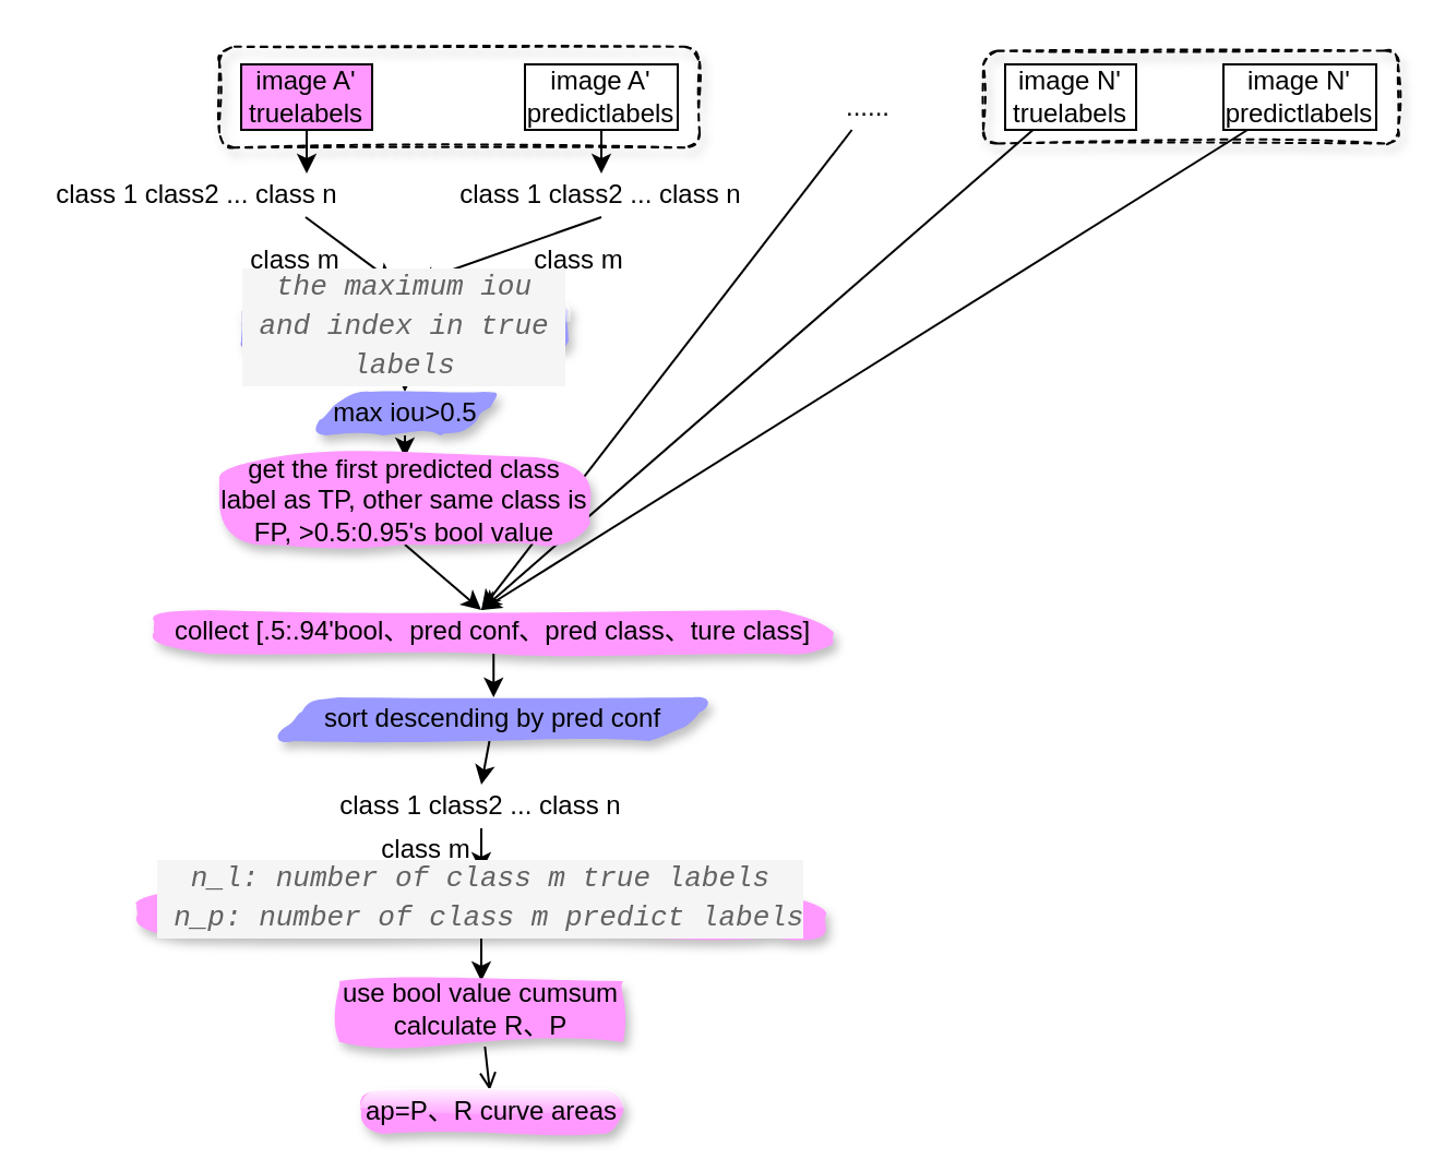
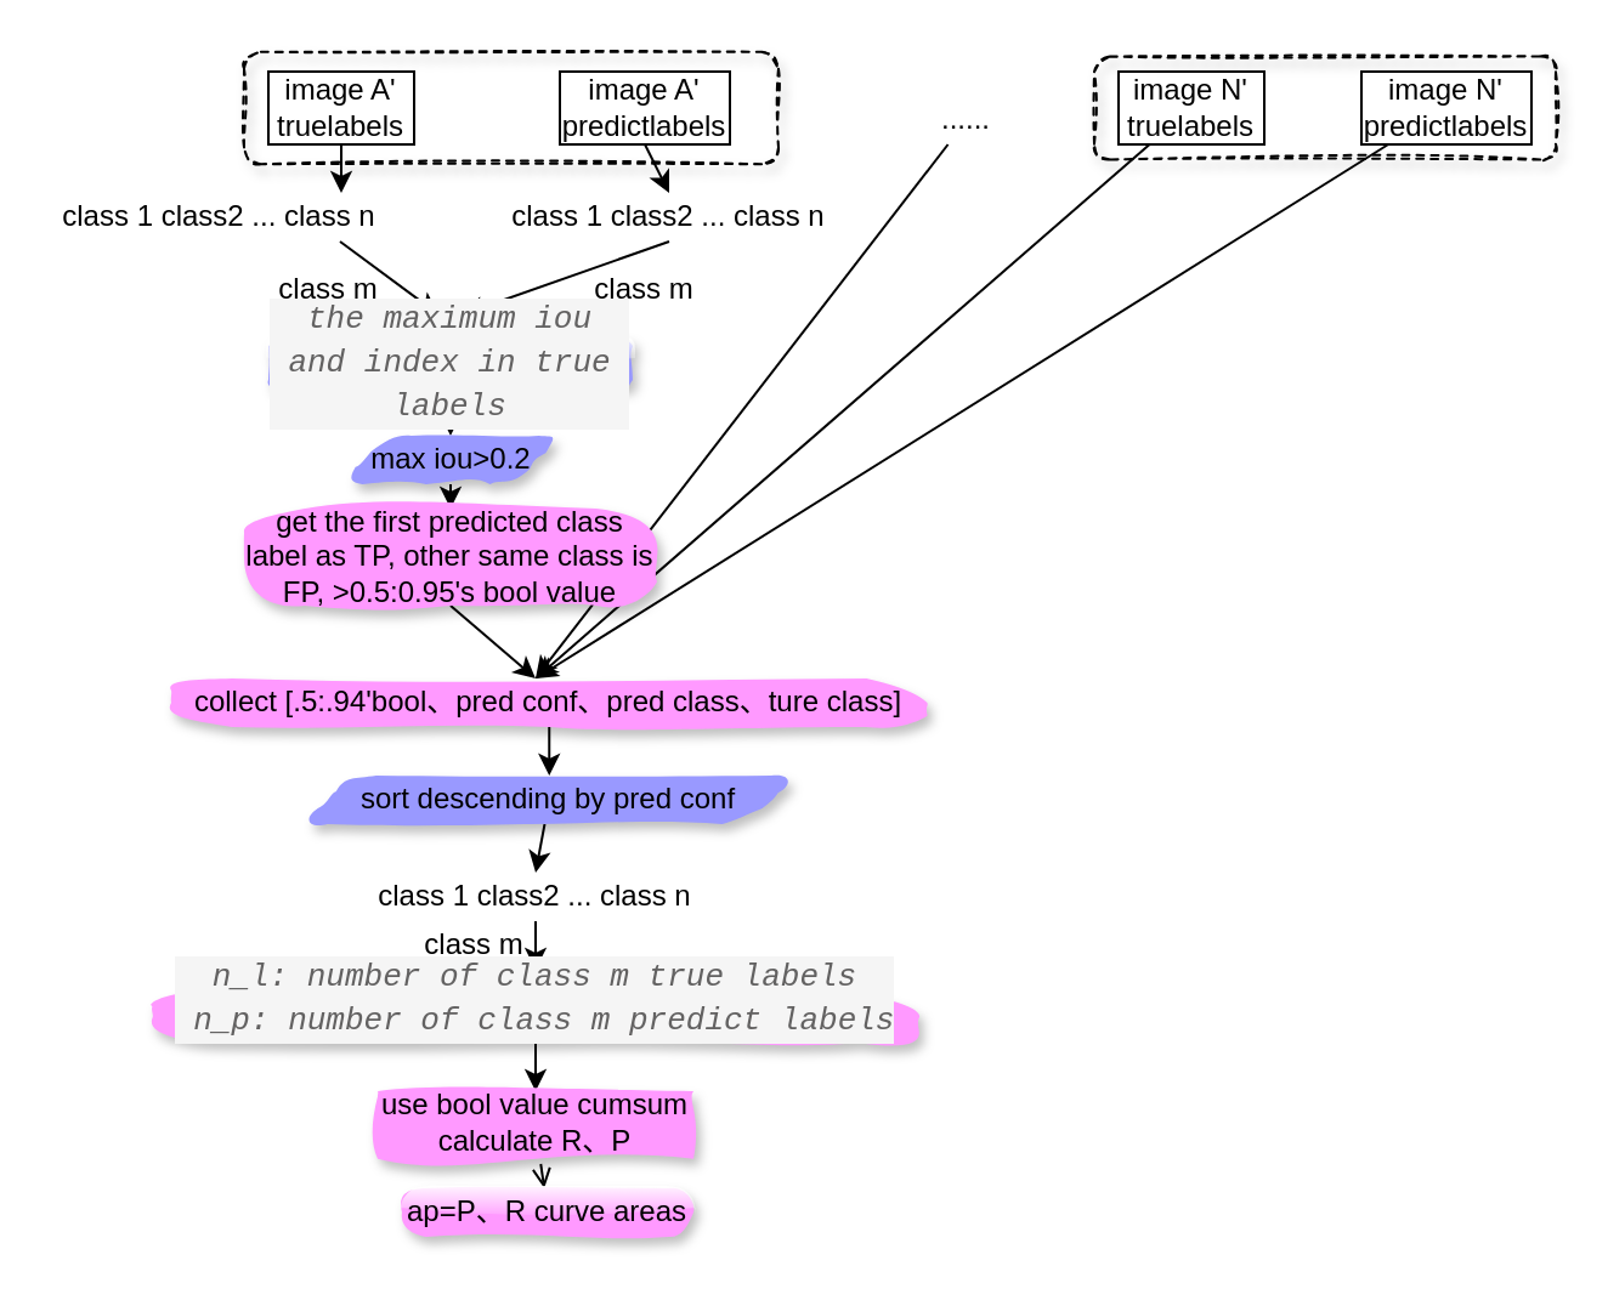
- <mxCell id="2" value="image A' truelabels" style="rounded=0;whiteSpace=wrap;html=1;fillColor=#ff99ff;" vertex="1" parent="1"><mxGeometry x="110" y="29" width="60" height="30" as="geometry" /></mxCell>
+ <mxCell id="2" value="image A' truelabels" style="rounded=0;whiteSpace=wrap;html=1;" vertex="1" parent="1"><mxGeometry x="110" y="29" width="60" height="30" as="geometry" /></mxCell>
- <mxCell id="3" value="image A'&lt;br&gt;predictlabels" style="rounded=0;whiteSpace=wrap;html=1;" vertex="1" parent="1"><mxGeometry x="240" y="29" width="70" height="30" as="geometry" /></mxCell>
+ <mxCell id="3" value="image A'&lt;br&gt;predictlabels" style="rounded=0;whiteSpace=wrap;html=1;" vertex="1" parent="1"><mxGeometry x="230" y="29" width="70" height="30" as="geometry" /></mxCell>
- <mxCell id="21" value="max iou&amp;gt;0.5" style="shape=parallelogram;perimeter=parallelogramPerimeter;whiteSpace=wrap;html=1;fixedSize=1;rounded=1;shadow=1;dashed=1;strokeColor=none;fillColor=#9999FF;glass=1;sketch=1;fillStyle=solid;" vertex="1" parent="1"><mxGeometry x="138.75" y="179" width="92.5" height="20" as="geometry" /></mxCell>
+ <mxCell id="21" value="max iou&amp;gt;0.2" style="shape=parallelogram;perimeter=parallelogramPerimeter;whiteSpace=wrap;html=1;fixedSize=1;rounded=1;shadow=1;dashed=1;strokeColor=none;fillColor=#9999FF;glass=1;sketch=1;fillStyle=solid;" vertex="1" parent="1"><mxGeometry x="138.75" y="179" width="92.5" height="20" as="geometry" /></mxCell>
- <mxCell id="37" value="ap=P、R curve areas" style="rounded=1;whiteSpace=wrap;html=1;shadow=1;dashed=1;strokeColor=none;glass=1;arcSize=50;sketch=1;fillStyle=solid;fillColor=#FF99FF;" vertex="1" parent="1"><mxGeometry x="165" y="499" width="120" height="20" as="geometry" /></mxCell>
+ <mxCell id="37" value="ap=P、R curve areas" style="rounded=1;whiteSpace=wrap;html=1;shadow=1;dashed=1;strokeColor=none;glass=1;arcSize=50;sketch=1;fillStyle=solid;fillColor=#FF99FF;" vertex="1" parent="1"><mxGeometry x="165" y="489" width="120" height="20" as="geometry" /></mxCell>
